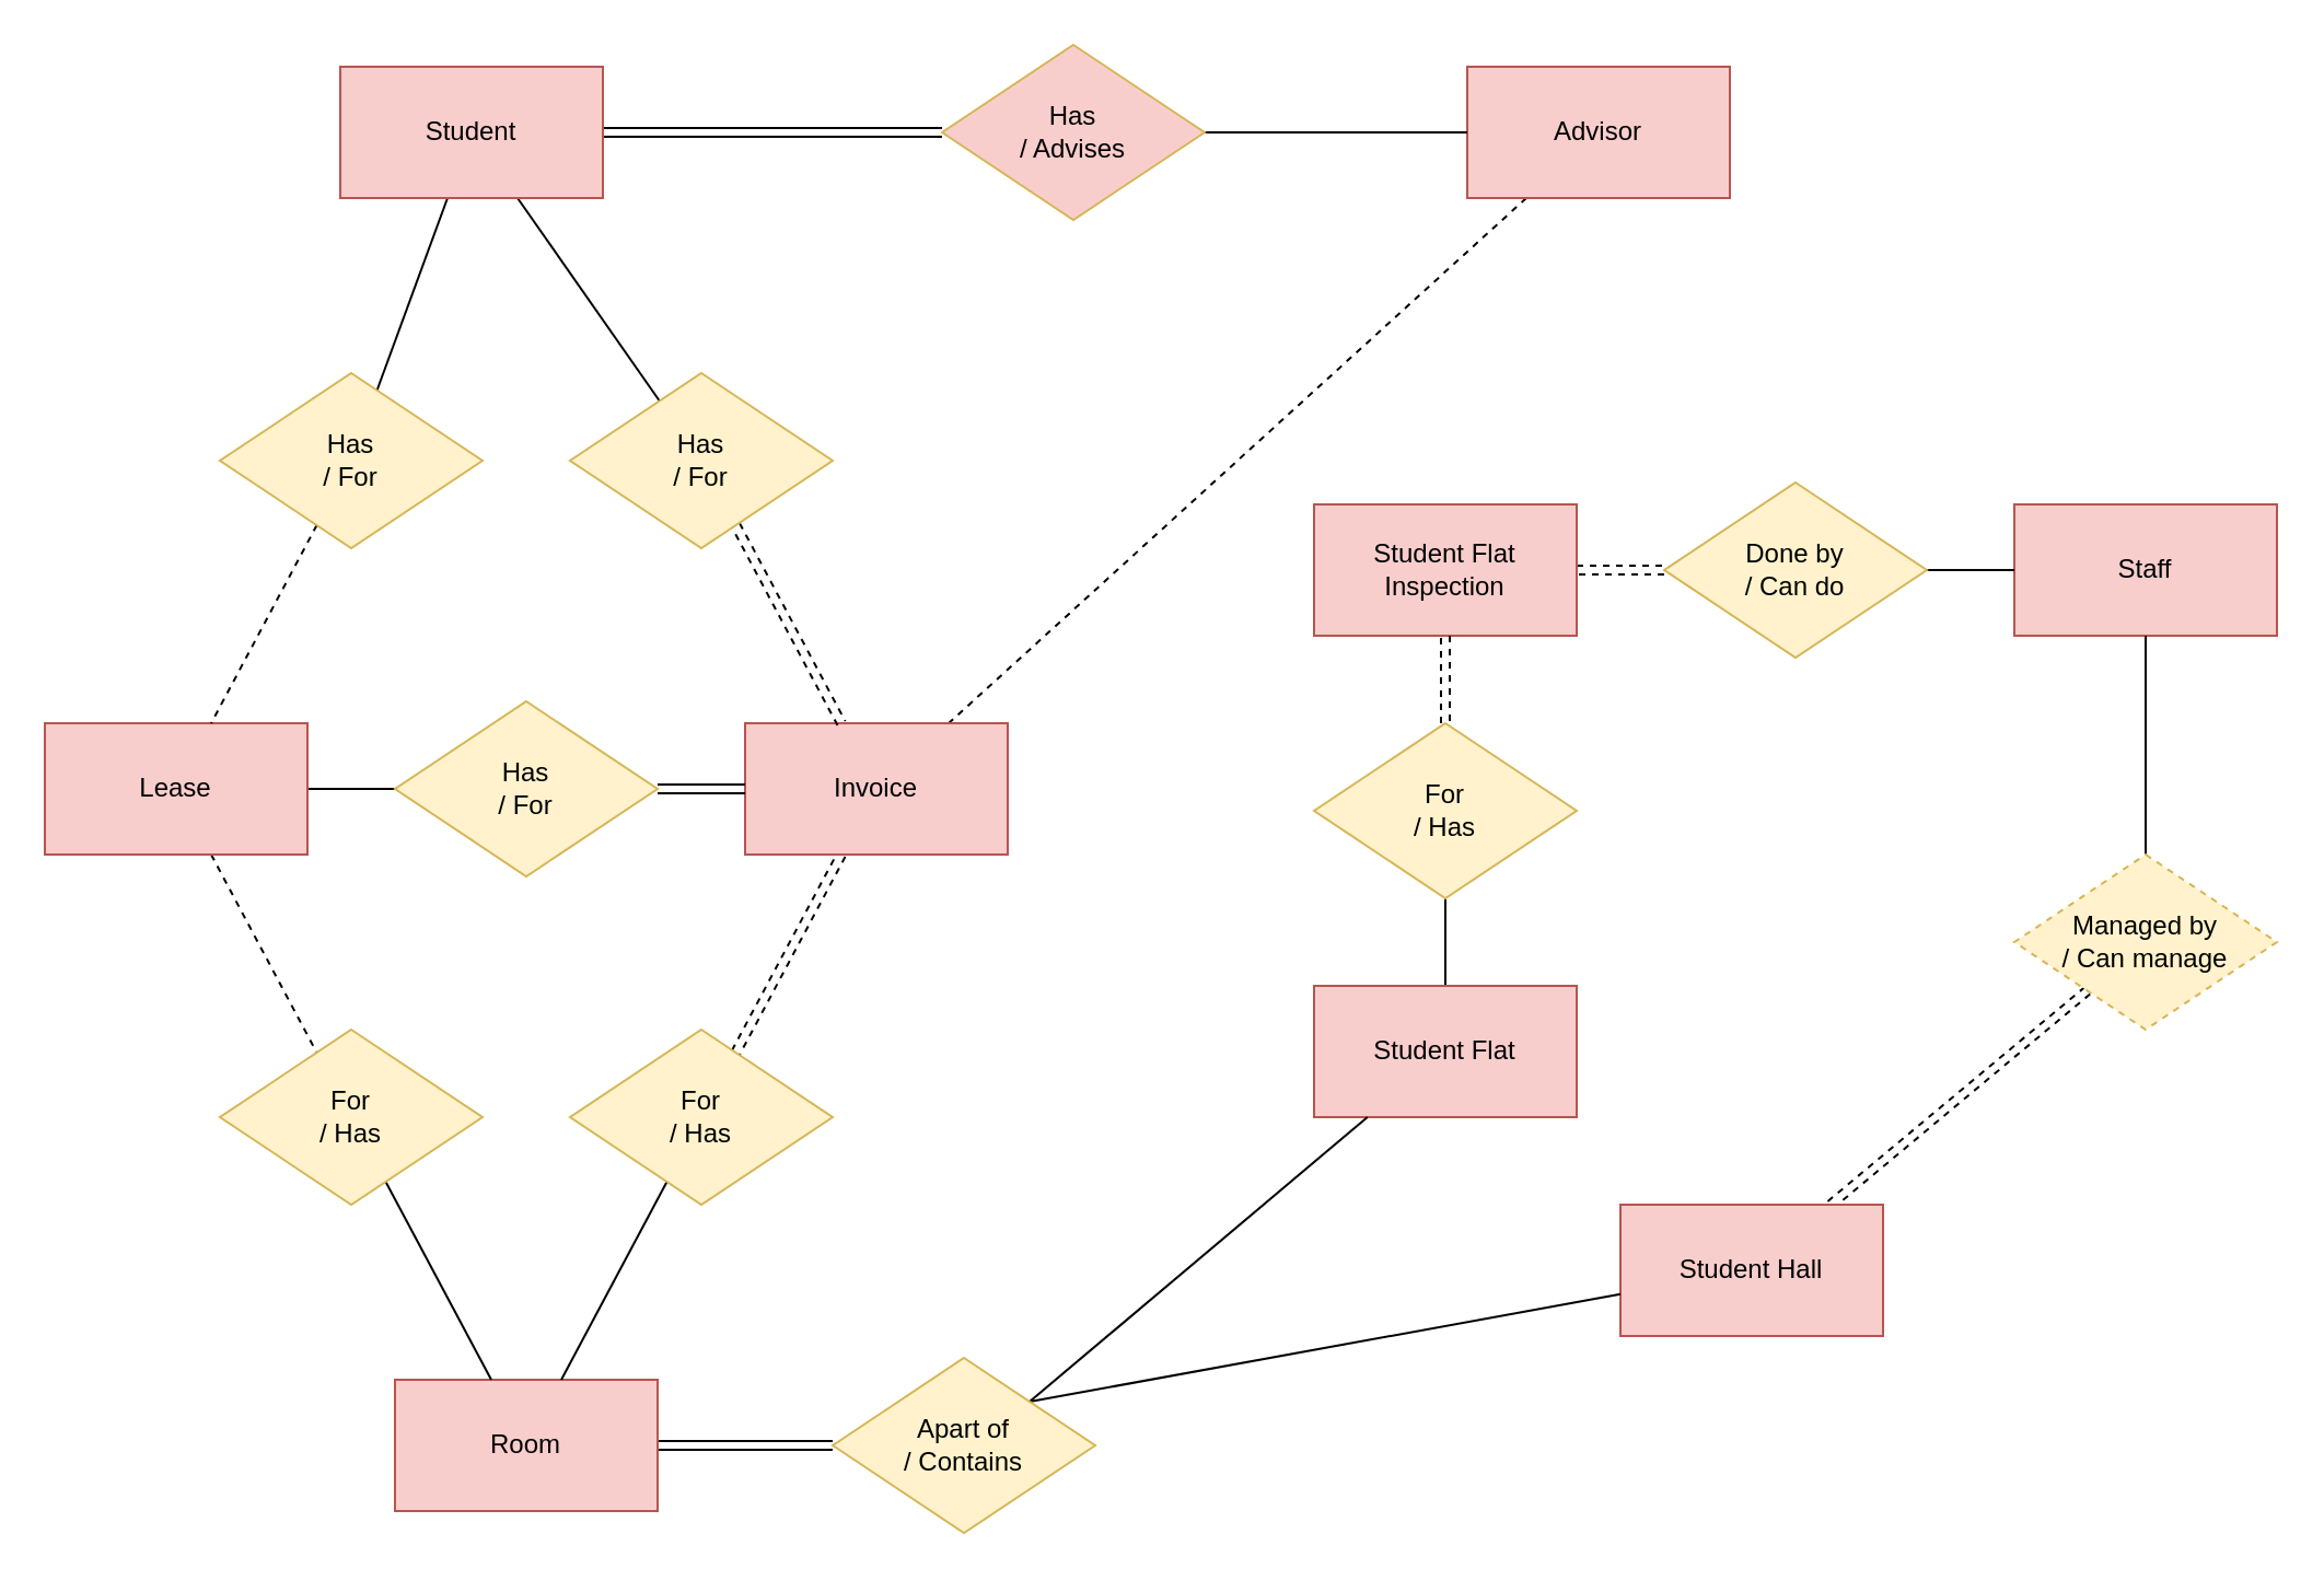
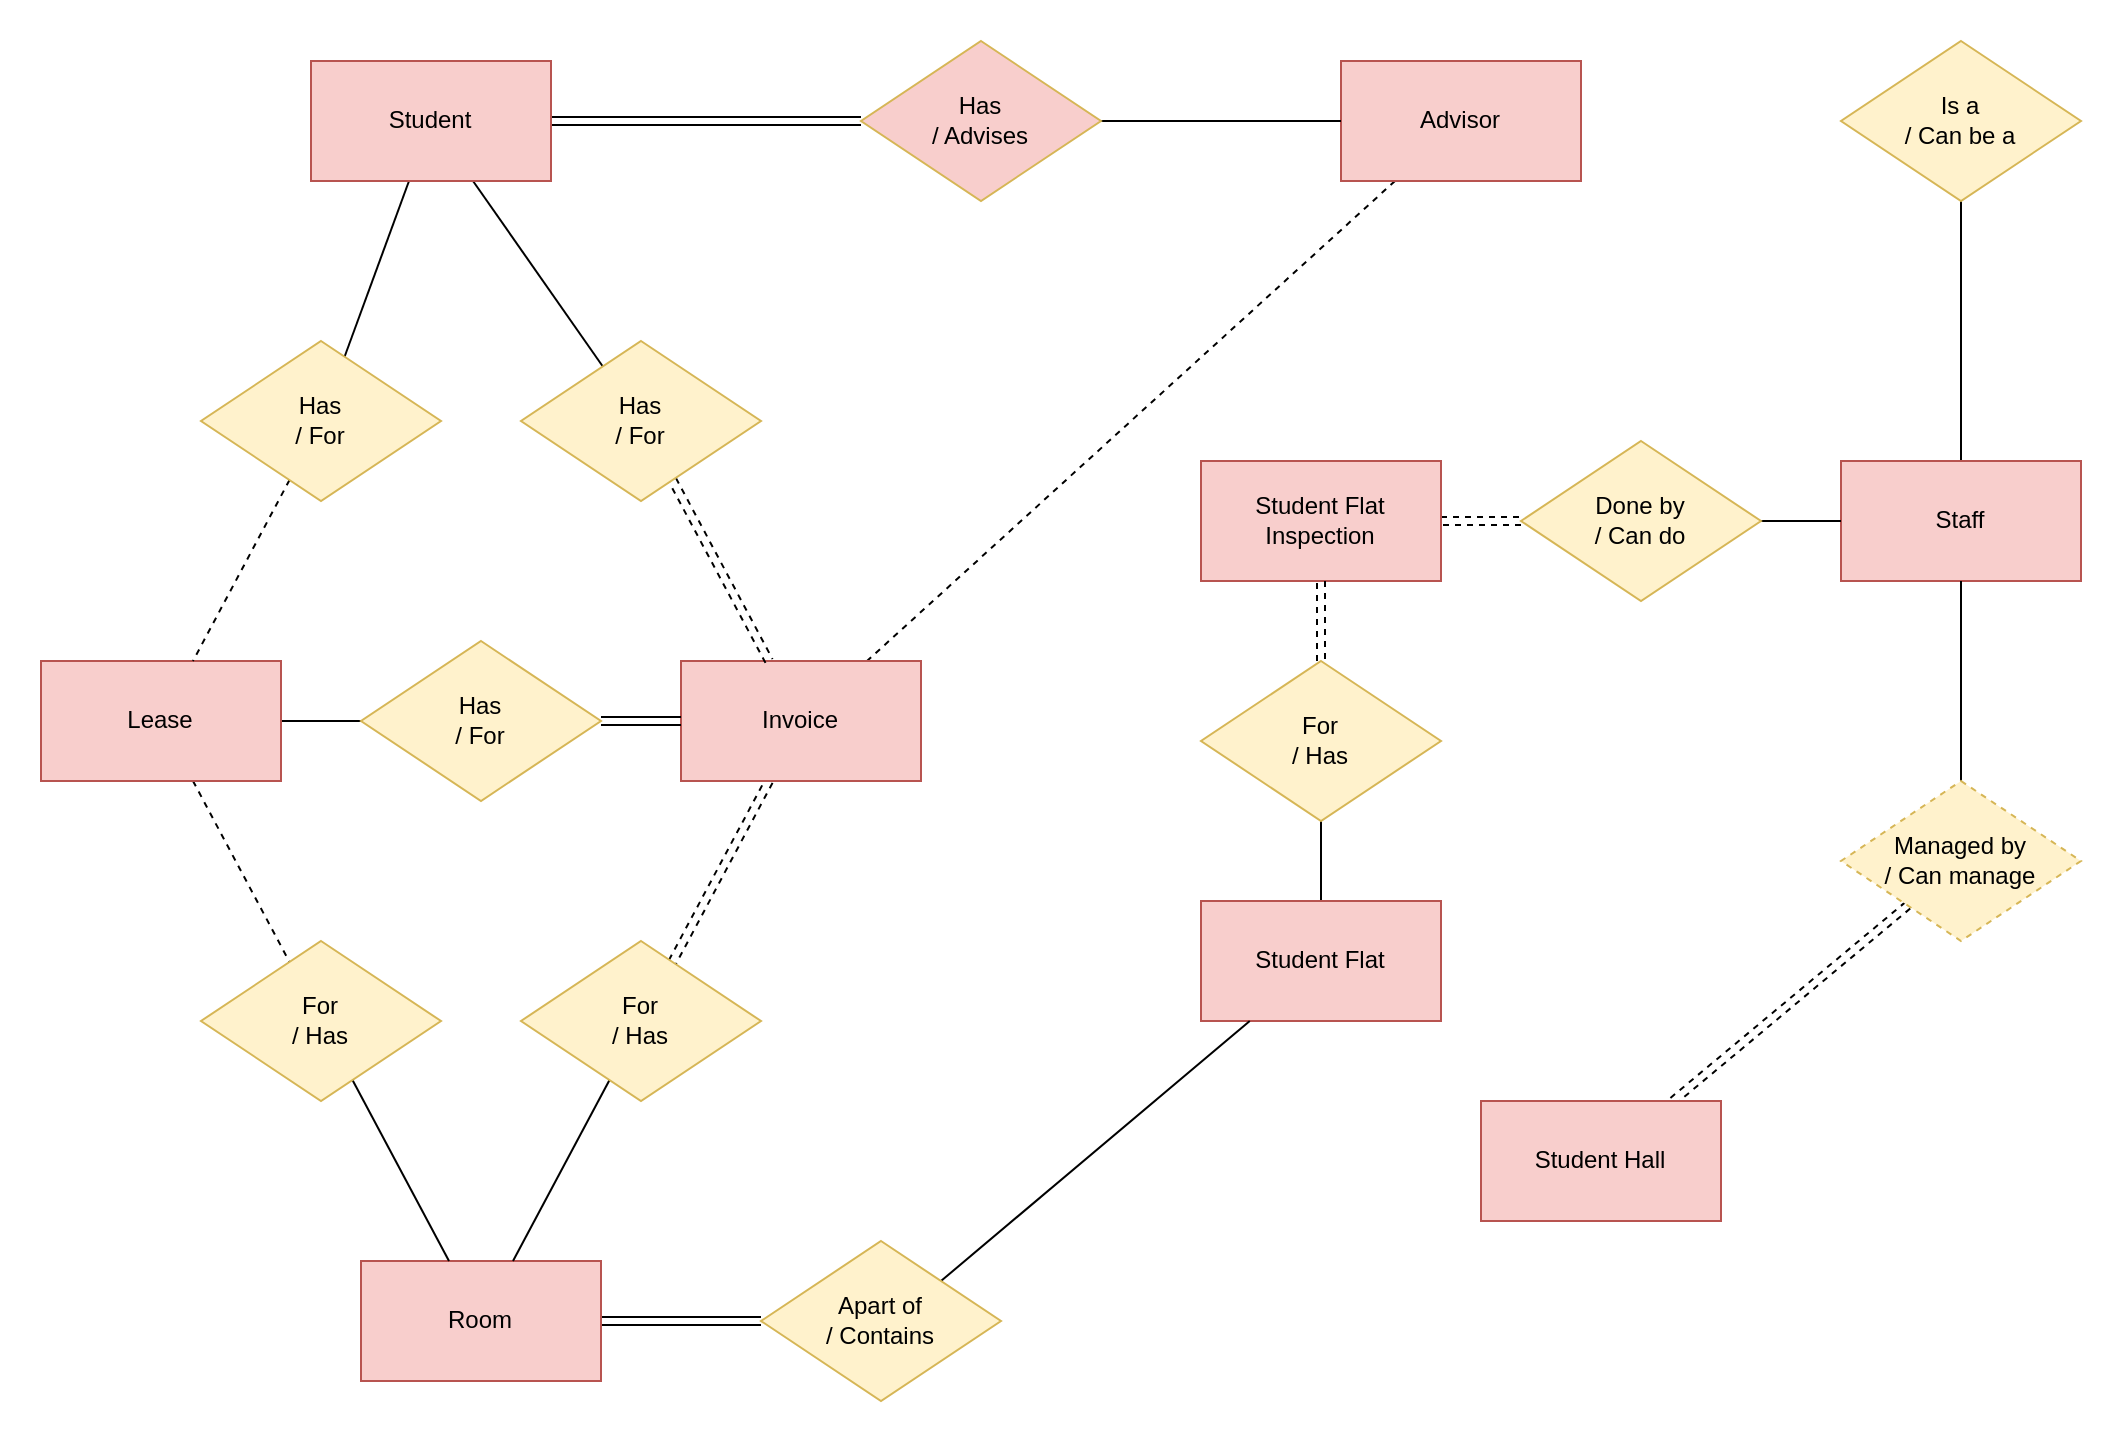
+ <mxCell id="33" value="Is a&lt;br&gt;/ Can be a" style="rhombus;whiteSpace=wrap;html=1;strokeWidth=1;fillColor=#fff2cc;strokeColor=#d6b656;" parent="1" vertex="1"><mxGeometry x="920" y="20" width="120" height="80" as="geometry" /></mxCell>
+ <mxCell id="11" style="edgeStyle=none;rounded=0;orthogonalLoop=1;jettySize=auto;html=1;endArrow=none;endFill=0;" parent="1" source="12" target="33" edge="1"><mxGeometry relative="1" as="geometry" /></mxCell>
- <mxCell id="34" style="edgeStyle=none;rounded=0;orthogonalLoop=1;jettySize=auto;html=1;endArrow=none;endFill=0;exitX=1;exitY=0;exitDx=0;exitDy=0;" parent="1" source="36" target="18" edge="1"><mxGeometry relative="1" as="geometry"><mxPoint x="485.405" y="709.73" as="sourcePoint" /></mxGeometry></mxCell>
